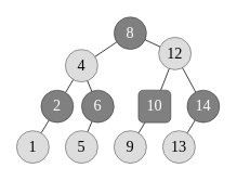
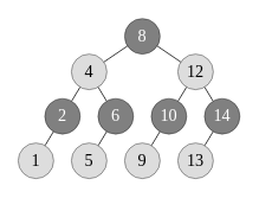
- <mxCell id="10" value="12" style="ellipse;whiteSpace=wrap;html=1;fontFamily=Times New Roman;fontSize=19;strokeWidth=0.5;fontStyle=0;fillColor=#DDD;strokeColor=default;" parent="1" vertex="1"><mxGeometry x="195" y="45" width="40" height="40" as="geometry" /></mxCell>
+ <mxCell id="10" value="12" style="ellipse;whiteSpace=wrap;html=1;fontFamily=Times New Roman;fontSize=19;strokeWidth=0.5;fontStyle=0;fillColor=#DDD;strokeColor=default;" parent="1" vertex="1"><mxGeometry x="200" y="60" width="40" height="40" as="geometry" /></mxCell>
- <mxCell id="8" value="6" style="ellipse;whiteSpace=wrap;html=1;fontFamily=Times New Roman;fontSize=19;strokeWidth=0.5;fontStyle=0;strokeColor=default;fillColor=#808080;fontColor=#FFFFFF;" parent="1" vertex="1"><mxGeometry x="100" y="110" width="40" height="40" as="geometry" /></mxCell>
+ <mxCell id="8" value="6" style="ellipse;whiteSpace=wrap;html=1;fontFamily=Times New Roman;fontSize=19;strokeWidth=0.5;fontStyle=0;strokeColor=default;fillColor=#808080;fontColor=#FFFFFF;" parent="1" vertex="1"><mxGeometry x="110" y="110" width="40" height="40" as="geometry" /></mxCell>
- <mxCell id="15" value="10" style="whiteSpace=wrap;html=1;fontFamily=Times New Roman;fontSize=19;strokeWidth=0.5;fillStyle=auto;fillColor=#808080;fontStyle=0;strokeColor=default;fontColor=#FFFFFF;rounded=1;" parent="1" vertex="1"><mxGeometry x="170" y="110" width="40" height="40" as="geometry" /></mxCell>
+ <mxCell id="15" value="10" style="ellipse;whiteSpace=wrap;html=1;fontFamily=Times New Roman;fontSize=19;strokeWidth=0.5;fillStyle=auto;fillColor=#808080;fontStyle=0;strokeColor=default;fontColor=#FFFFFF;" parent="1" vertex="1"><mxGeometry x="170" y="110" width="40" height="40" as="geometry" /></mxCell>
